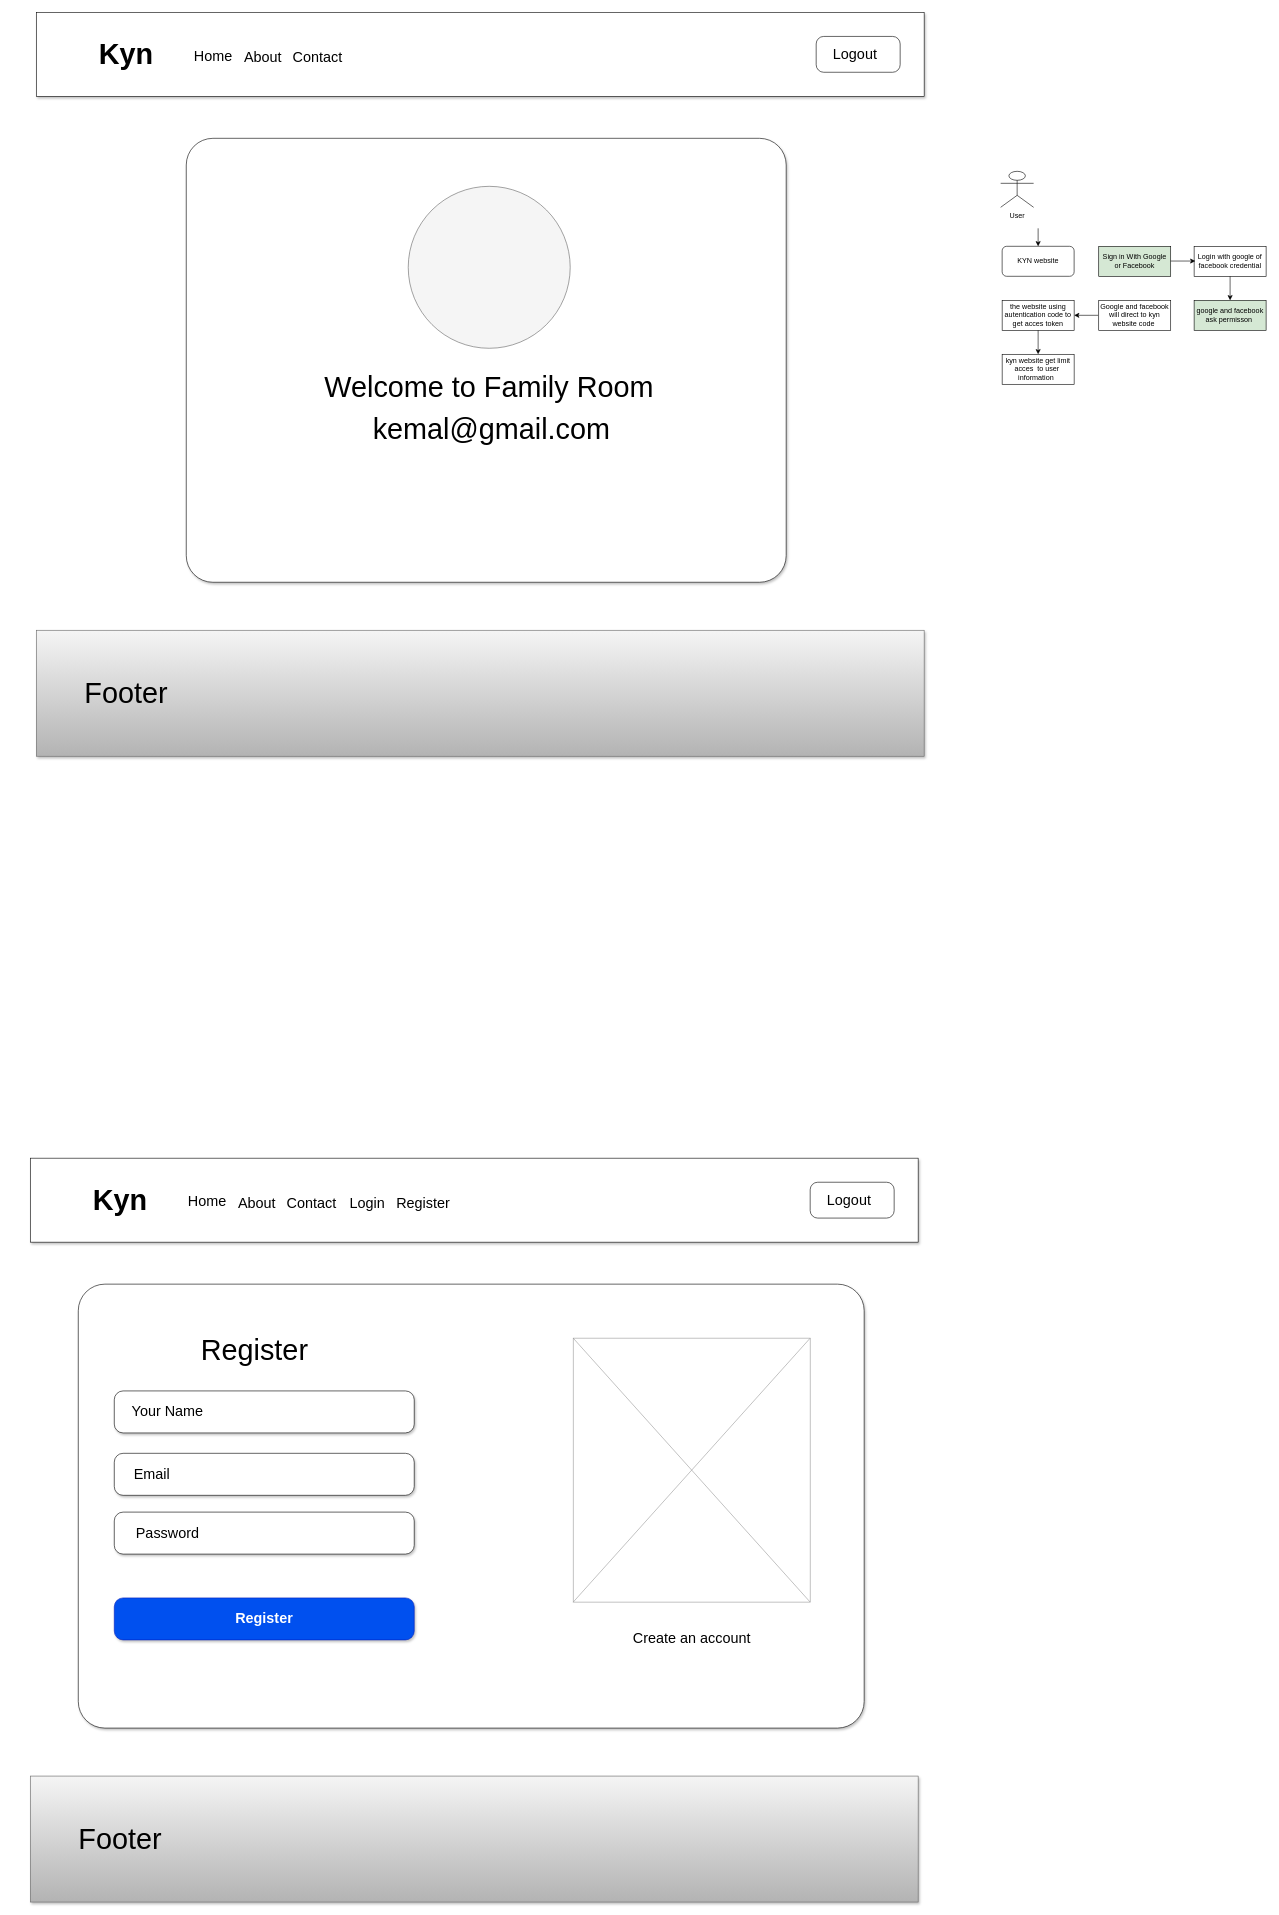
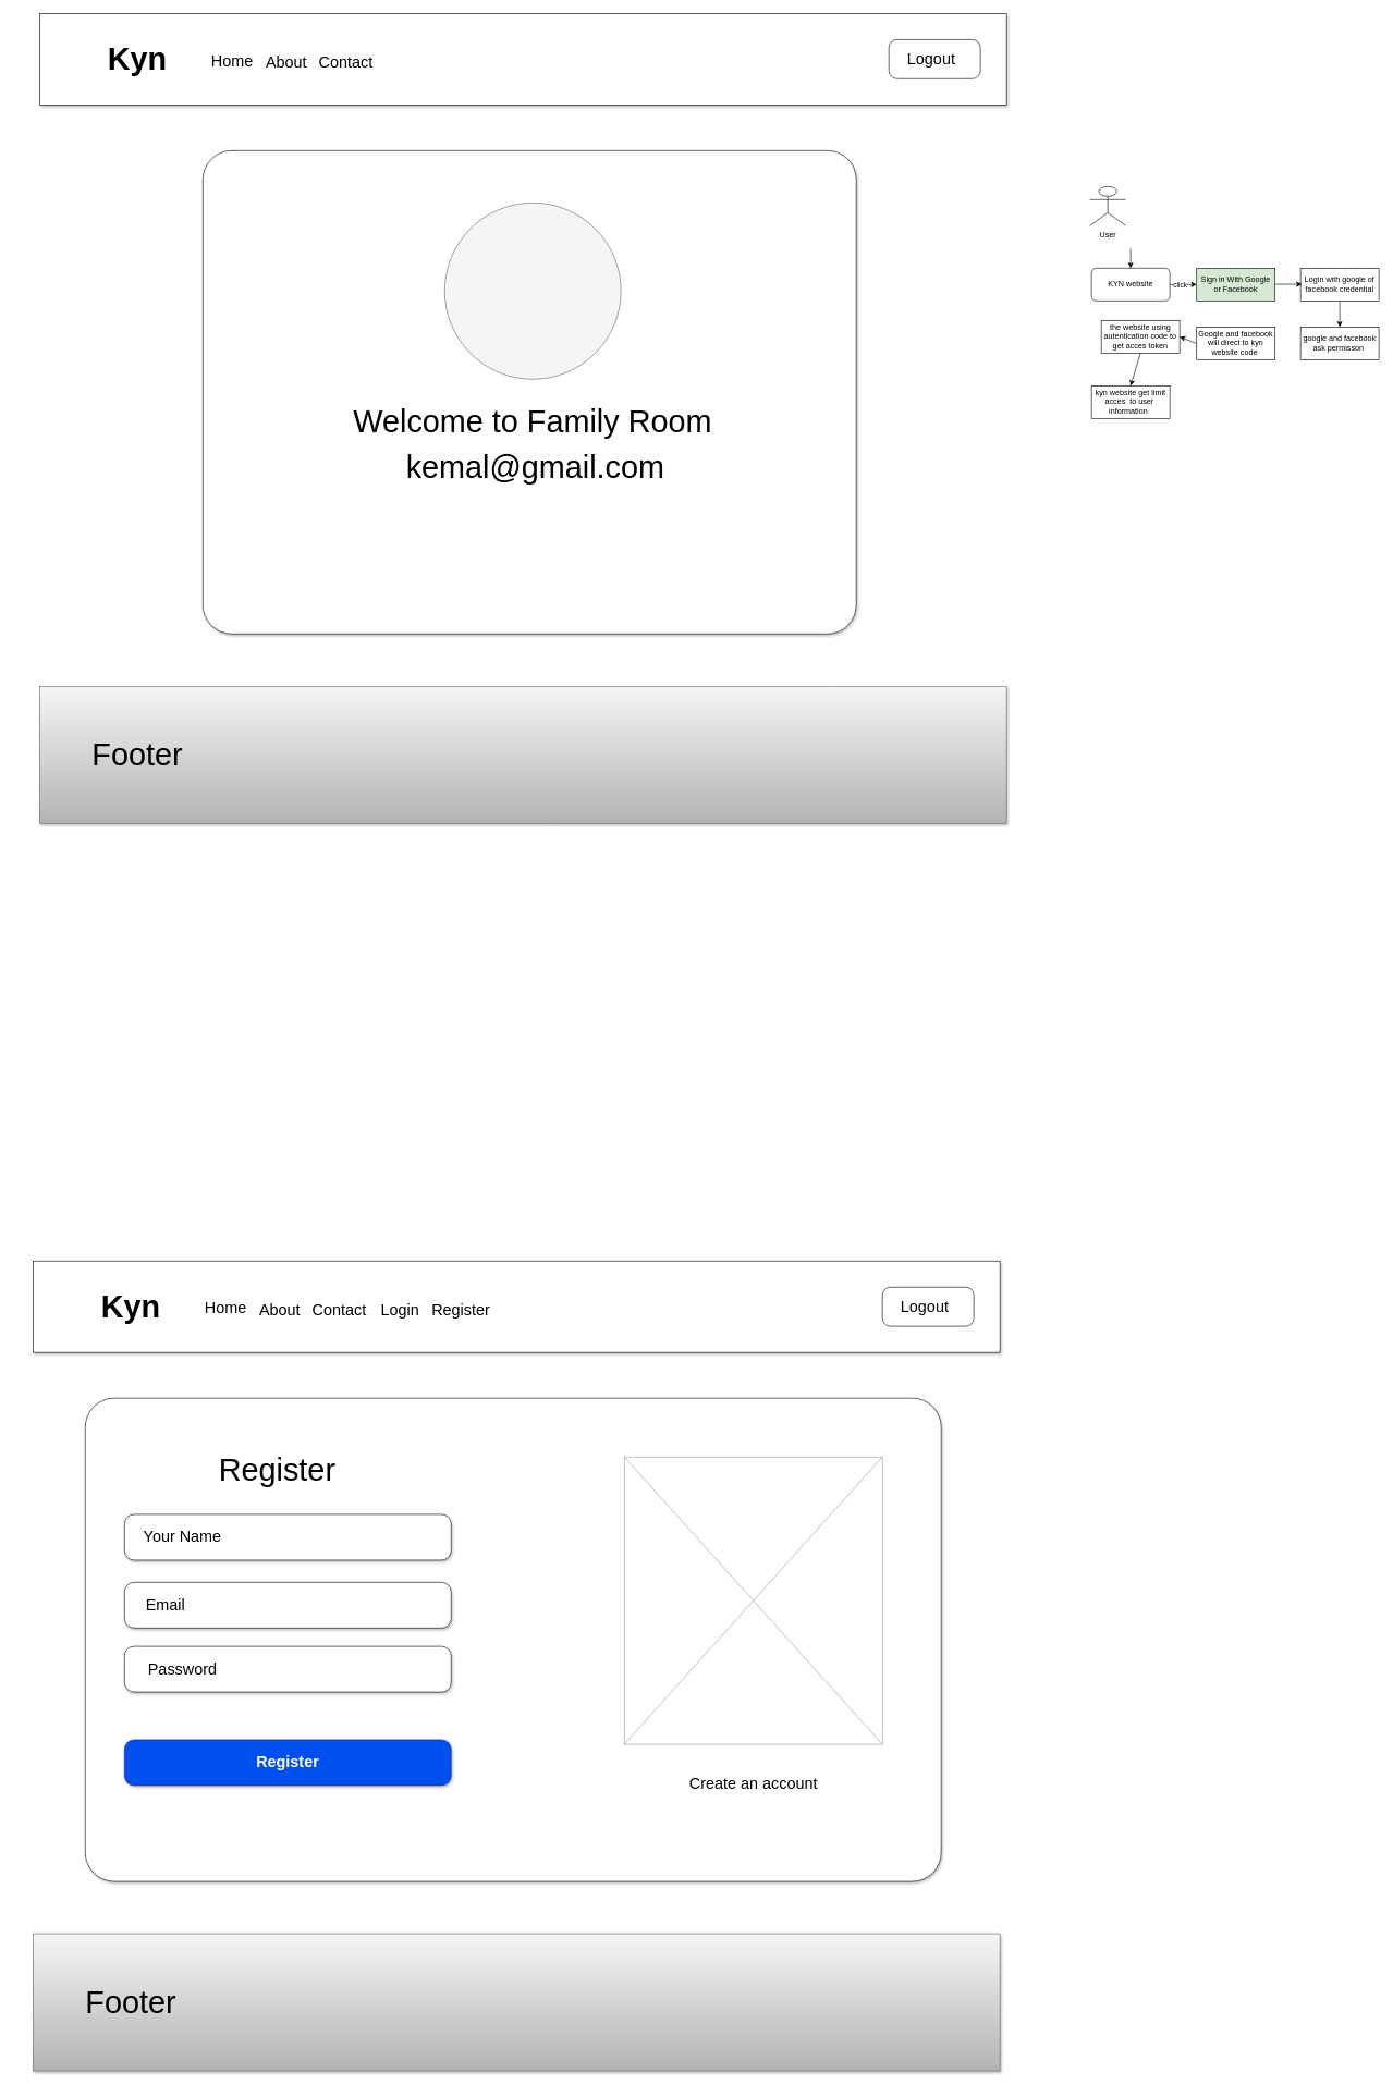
+ <mxCell id="48" value="" style="endArrow=classic;html=1;rounded=0;exitX=1;exitY=0.5;exitDx=0;exitDy=0;entryX=0;entryY=0.5;entryDx=0;entryDy=0;" edge="1" parent="1" source="40" target="41"><mxGeometry width="50" height="50" relative="1" as="geometry"><mxPoint x="1770" y="450" as="sourcePoint" /><mxPoint x="1830" y="440" as="targetPoint" /></mxGeometry></mxCell>
+ <mxCell id="49" value="click" style="edgeLabel;html=1;align=center;verticalAlign=middle;resizable=0;points=[];" vertex="1" connectable="0" parent="48"><mxGeometry x="-0.255" relative="1" as="geometry"><mxPoint as="offset" /></mxGeometry></mxCell>
- <mxCell id="45" value="the website using autentication code to get acces token" style="rounded=0;whiteSpace=wrap;html=1;" vertex="1" parent="1"><mxGeometry x="1670" y="500" width="120" height="50" as="geometry" /></mxCell>
+ <mxCell id="45" value="the website using autentication code to get acces token" style="rounded=0;whiteSpace=wrap;html=1;" vertex="1" parent="1"><mxGeometry x="1685" y="490" width="120" height="50" as="geometry" /></mxCell>
- <mxCell id="43" value="google and facebook ask permisson&amp;nbsp;" style="rounded=0;whiteSpace=wrap;html=1;fillColor=#d5e8d4;" vertex="1" parent="1"><mxGeometry x="1990" y="500" width="120" height="50" as="geometry" /></mxCell>
+ <mxCell id="43" value="google and facebook ask permisson&amp;nbsp;" style="rounded=0;whiteSpace=wrap;html=1;" vertex="1" parent="1"><mxGeometry x="1990" y="500" width="120" height="50" as="geometry" /></mxCell>
